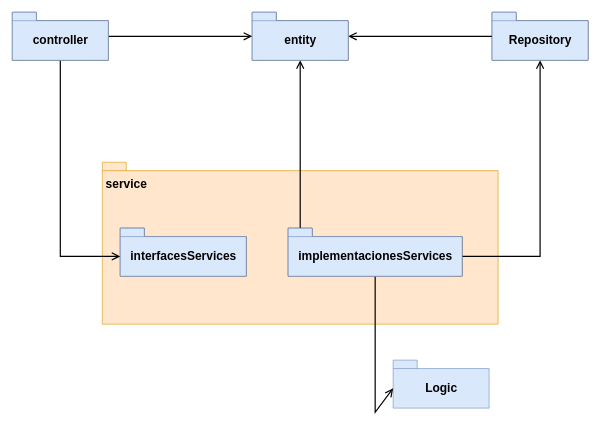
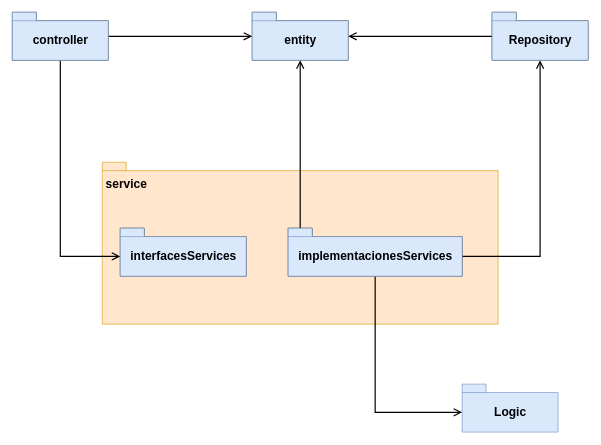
- <mxCell id="10" value="Logic" style="shape=folder;fontStyle=1;spacingTop=10;tabWidth=40;tabHeight=14;tabPosition=left;html=1;fontSize=20;fillColor=#dae8fc;strokeColor=#6c8ebf;" vertex="1" parent="1"><mxGeometry x="655" y="600" width="160" height="80" as="geometry" /></mxCell>
+ <mxCell id="10" value="Logic" style="shape=folder;fontStyle=1;spacingTop=10;tabWidth=40;tabHeight=14;tabPosition=left;html=1;fontSize=20;fillColor=#dae8fc;strokeColor=#6c8ebf;" vertex="1" parent="1"><mxGeometry x="770" y="640" width="160" height="80" as="geometry" /></mxCell>
